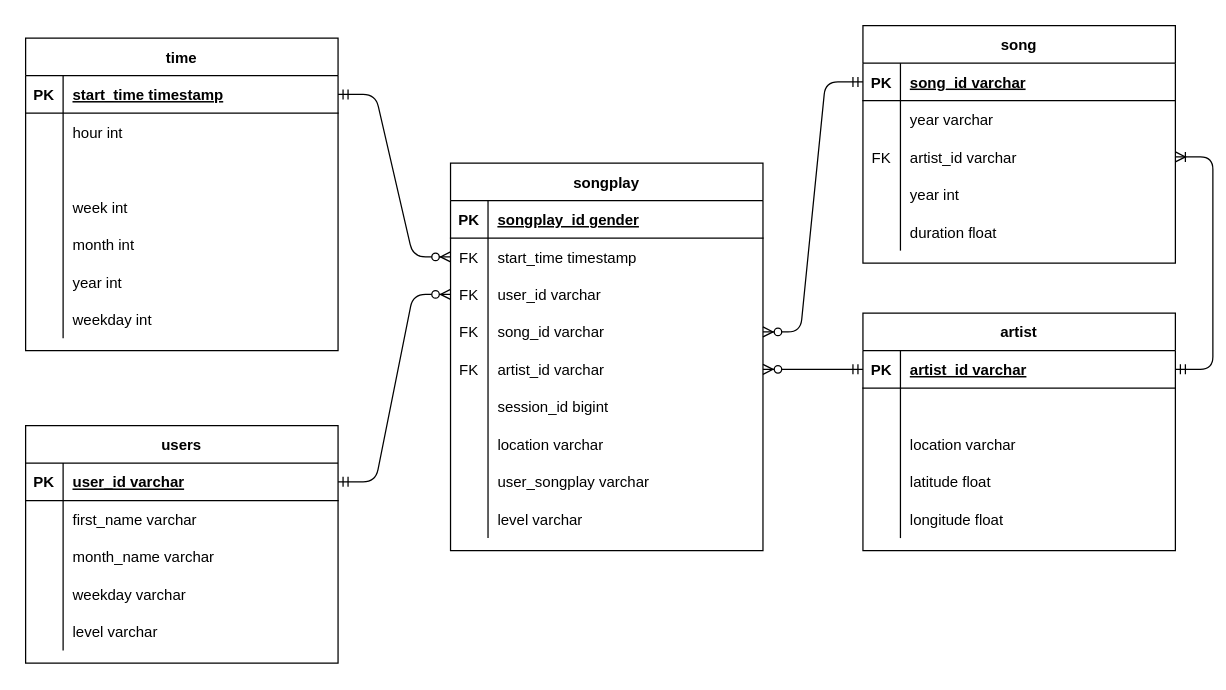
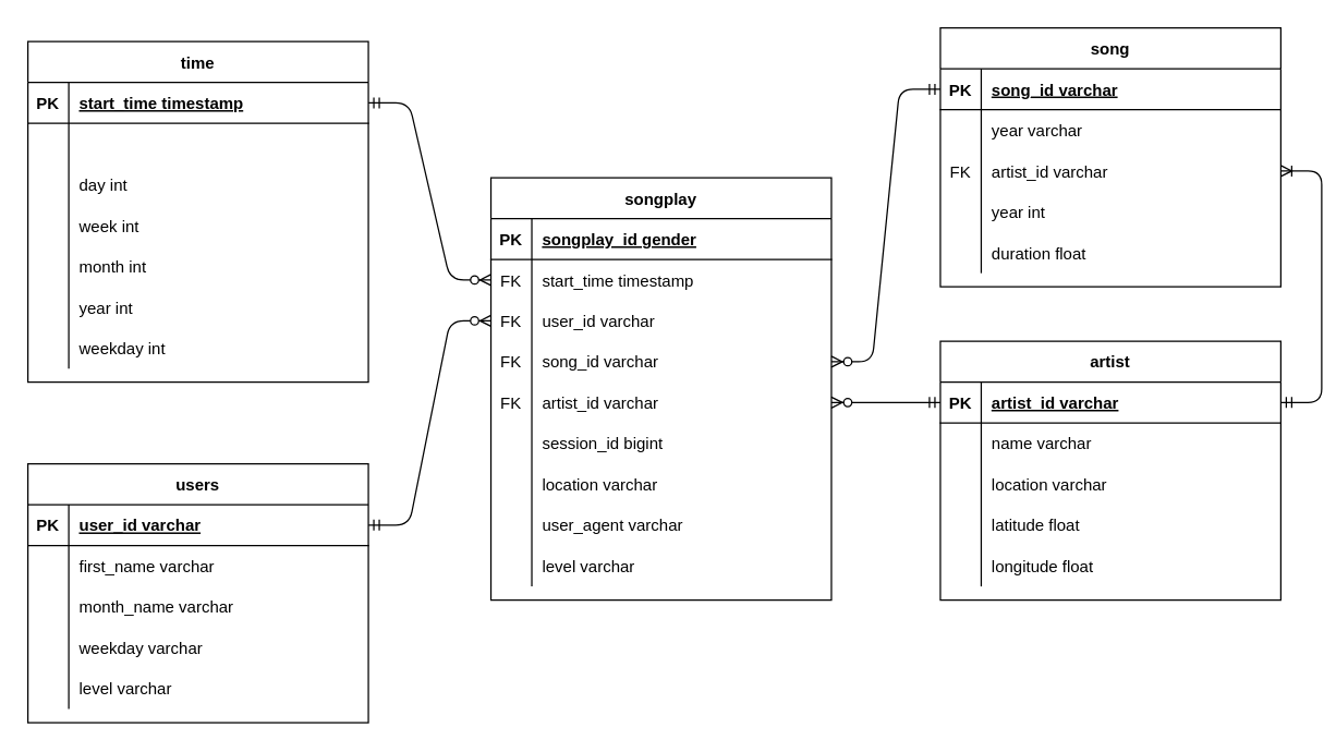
- <mxCell id="8" value="hour int" style="shape=partialRectangle;overflow=hidden;connectable=0;fillColor=none;top=0;left=0;bottom=0;right=0;align=left;spacingLeft=6;" parent="6" vertex="1"><mxGeometry x="30" width="220" height="30" as="geometry" /></mxCell>
+ <mxCell id="11" value="day int" style="shape=partialRectangle;overflow=hidden;connectable=0;fillColor=none;top=0;left=0;bottom=0;right=0;align=left;spacingLeft=6;" parent="9" vertex="1"><mxGeometry x="30" width="220" height="30" as="geometry" /></mxCell>
+ <mxCell id="90" value="name varchar" style="shape=partialRectangle;overflow=hidden;connectable=0;fillColor=none;top=0;left=0;bottom=0;right=0;align=left;spacingLeft=6;" parent="88" vertex="1"><mxGeometry x="30" width="220" height="30" as="geometry" /></mxCell>
- <mxCell id="48" value="user_songplay varchar" style="shape=partialRectangle;overflow=hidden;connectable=0;fillColor=none;top=0;left=0;bottom=0;right=0;align=left;spacingLeft=6;" parent="46" vertex="1"><mxGeometry x="30" width="220" height="30" as="geometry" /></mxCell>
+ <mxCell id="48" value="user_agent varchar" style="shape=partialRectangle;overflow=hidden;connectable=0;fillColor=none;top=0;left=0;bottom=0;right=0;align=left;spacingLeft=6;" parent="46" vertex="1"><mxGeometry x="30" width="220" height="30" as="geometry" /></mxCell>
